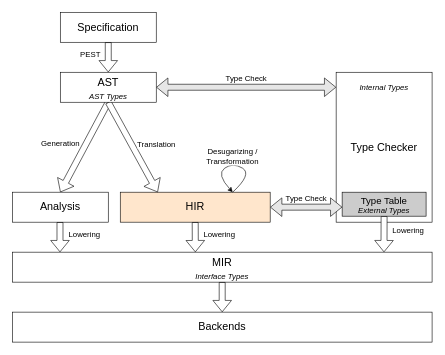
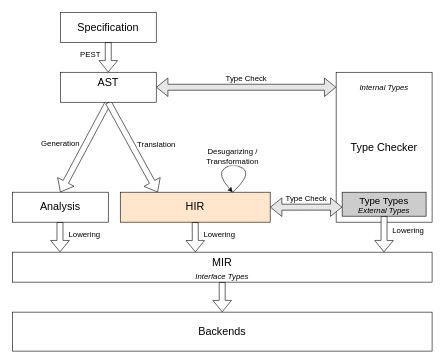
- <mxCell id="17" value="AST Types" style="text;html=1;strokeColor=none;fillColor=none;align=center;verticalAlign=middle;whiteSpace=wrap;rounded=0;fontSize=13;fontColor=#000000;fontStyle=2" parent="1" vertex="1"><mxGeometry x="120" y="150" width="120" height="20" as="geometry" /></mxCell>
- <mxCell id="23" value="&lt;font style=&quot;font-size: 16px&quot;&gt;Type Table&lt;/font&gt;" style="rounded=0;whiteSpace=wrap;html=1;verticalAlign=top;spacing=0;fillColor=#CCCCCC;" parent="1" vertex="1"><mxGeometry x="570" y="320" width="140" height="40" as="geometry" /></mxCell>
+ <mxCell id="23" value="&lt;font style=&quot;font-size: 16px&quot;&gt;Type Types&lt;/font&gt;" style="rounded=0;whiteSpace=wrap;html=1;verticalAlign=top;spacing=0;fillColor=#CCCCCC;" parent="1" vertex="1"><mxGeometry x="570" y="320" width="140" height="40" as="geometry" /></mxCell>
- <mxCell id="12" value="&lt;font style=&quot;font-size: 18px&quot;&gt;Backends&lt;/font&gt;" style="rounded=0;whiteSpace=wrap;html=1;" parent="1" vertex="1"><mxGeometry x="20" y="520" width="700" height="50" as="geometry" /></mxCell>
+ <mxCell id="12" value="&lt;font style=&quot;font-size: 18px&quot;&gt;Backends&lt;/font&gt;" style="rounded=0;whiteSpace=wrap;html=1;" parent="1" vertex="1"><mxGeometry x="20" y="520" width="700" height="65" as="geometry" /></mxCell>
